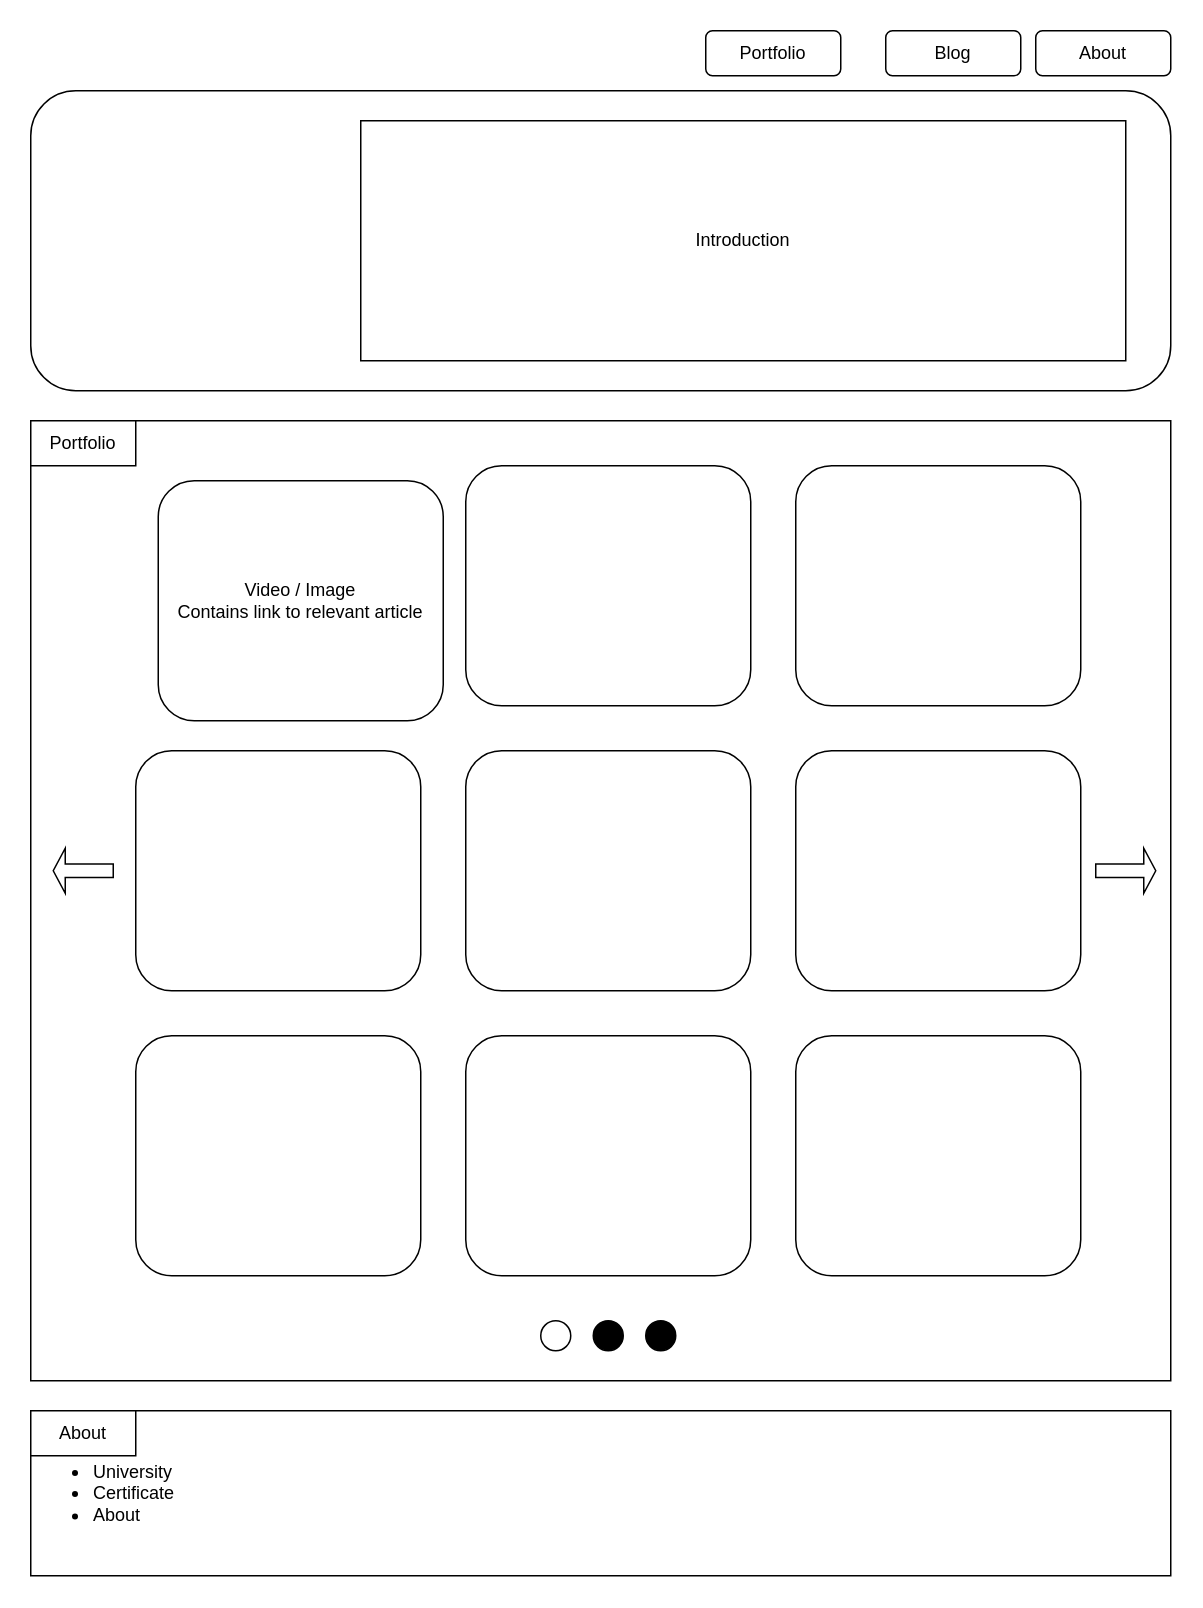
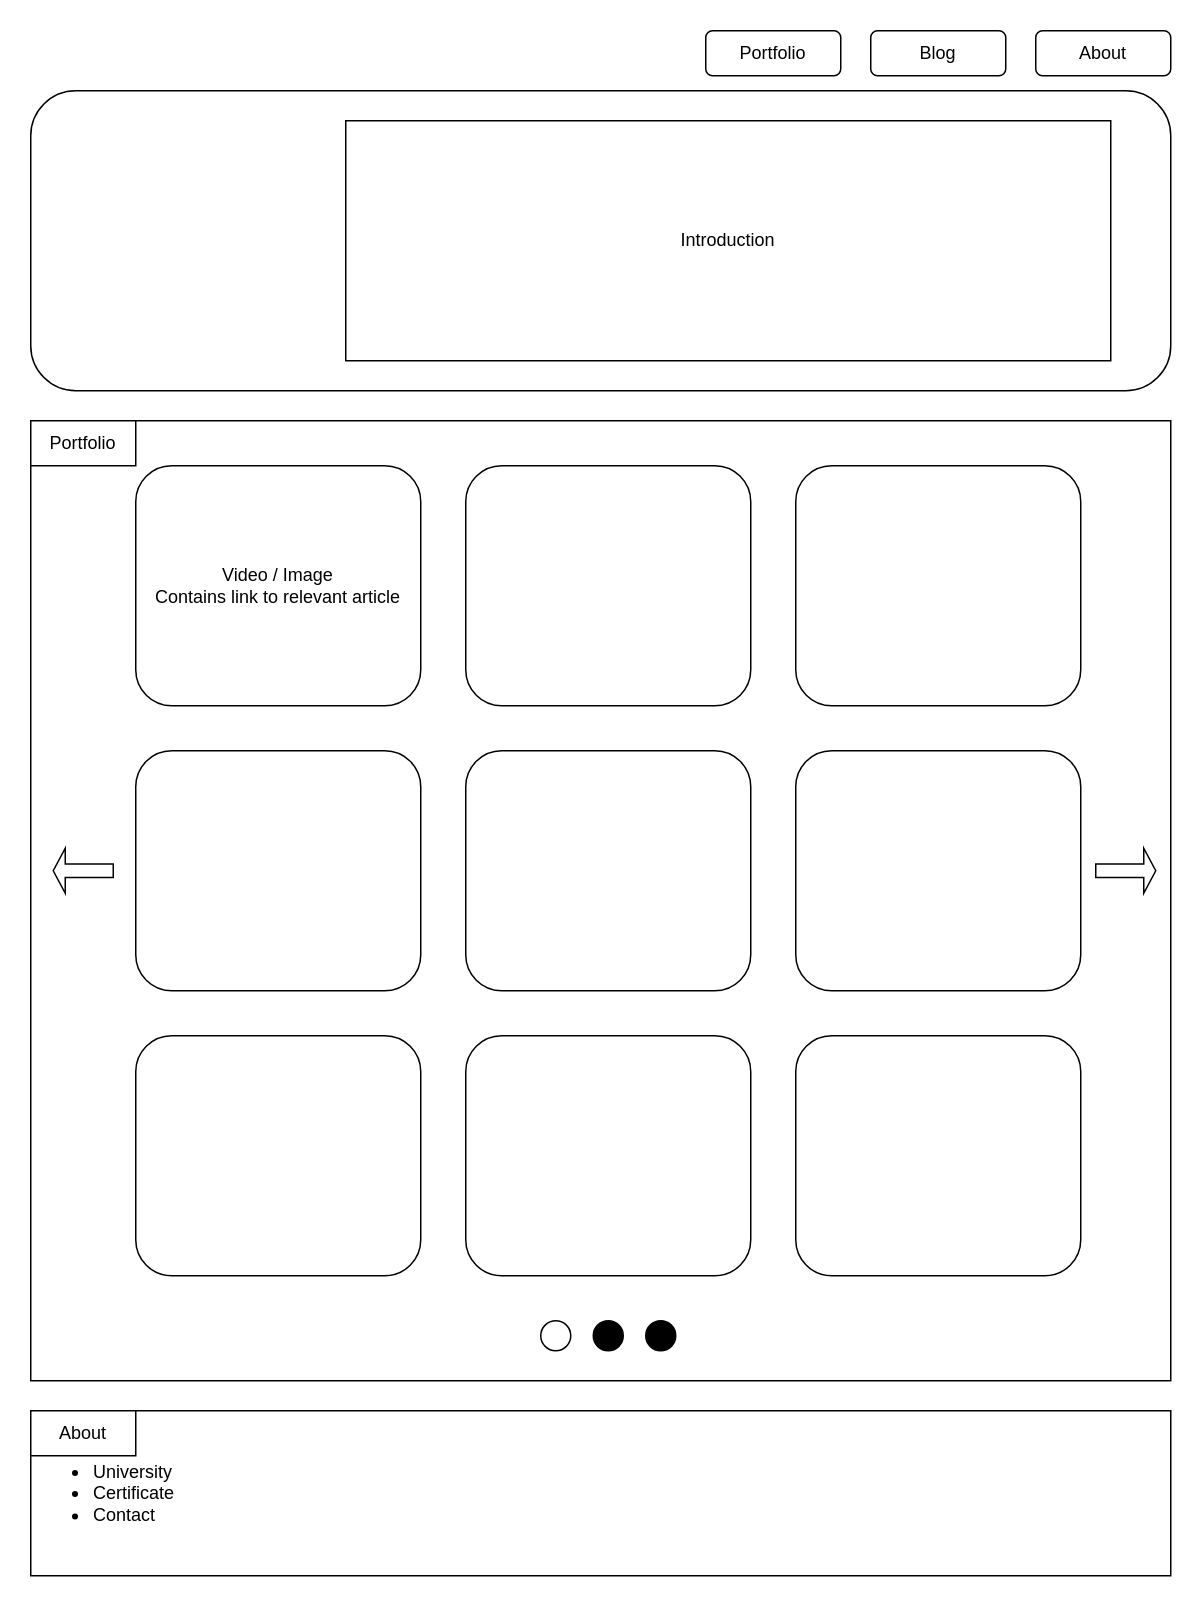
- <mxCell id="5" value="Blog" style="rounded=1;whiteSpace=wrap;html=1;" vertex="1" parent="1"><mxGeometry x="590" y="20" width="90" height="30" as="geometry" /></mxCell>
+ <mxCell id="5" value="Blog" style="rounded=1;whiteSpace=wrap;html=1;" vertex="1" parent="1"><mxGeometry x="580" y="20" width="90" height="30" as="geometry" /></mxCell>
- <mxCell id="3" value="Introduction" style="rounded=0;whiteSpace=wrap;html=1;" vertex="1" parent="1"><mxGeometry x="240" y="80" width="510" height="160" as="geometry" /></mxCell>
+ <mxCell id="3" value="Introduction" style="rounded=0;whiteSpace=wrap;html=1;" vertex="1" parent="1"><mxGeometry x="230" y="80" width="510" height="160" as="geometry" /></mxCell>
- <mxCell id="10" value="Video / Image&lt;div&gt;Contains link to relevant article&lt;/div&gt;" style="rounded=1;whiteSpace=wrap;html=1;" vertex="1" parent="1"><mxGeometry x="105" y="320" width="190" height="160" as="geometry" /></mxCell>
+ <mxCell id="10" value="Video / Image&lt;div&gt;Contains link to relevant article&lt;/div&gt;" style="rounded=1;whiteSpace=wrap;html=1;" vertex="1" parent="1"><mxGeometry x="90" y="310" width="190" height="160" as="geometry" /></mxCell>
- <mxCell id="8" value="&lt;ul&gt;&lt;li&gt;University&lt;/li&gt;&lt;li&gt;Certificate&lt;/li&gt;&lt;li&gt;About&lt;/li&gt;&lt;/ul&gt;" style="rounded=0;whiteSpace=wrap;html=1;align=left;" vertex="1" parent="1"><mxGeometry x="20" y="940" width="760" height="110" as="geometry" /></mxCell>
+ <mxCell id="8" value="&lt;ul&gt;&lt;li&gt;University&lt;/li&gt;&lt;li&gt;Certificate&lt;/li&gt;&lt;li&gt;Contact&lt;/li&gt;&lt;/ul&gt;" style="rounded=0;whiteSpace=wrap;html=1;align=left;" vertex="1" parent="1"><mxGeometry x="20" y="940" width="760" height="110" as="geometry" /></mxCell>
